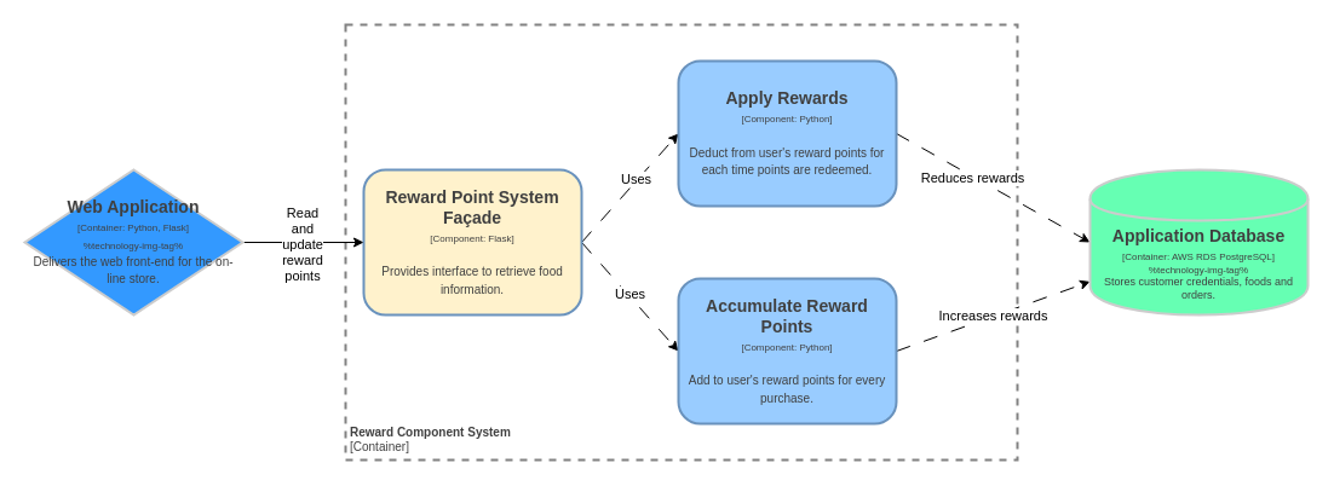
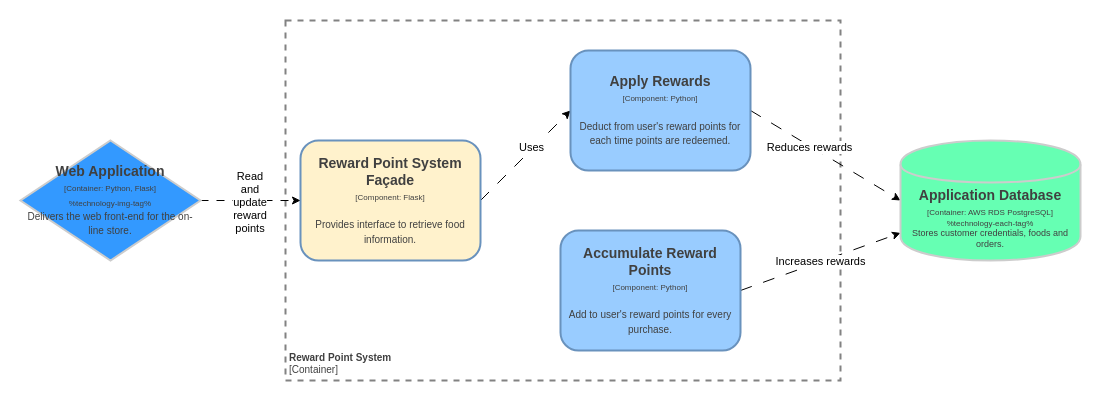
- <mxCell id="10" value="&lt;div&gt;&lt;span style=&quot;font-size: 14px&quot;&gt;&lt;b&gt;Apply Rewards&lt;/b&gt;&lt;/span&gt;&lt;/div&gt;&lt;div&gt;&lt;span style=&quot;font-size: 8px&quot;&gt;[Component: Python]&lt;/span&gt;&lt;/div&gt;&lt;div&gt;&lt;span style=&quot;font-size: 8px&quot;&gt;&lt;br&gt;&lt;/span&gt;&lt;/div&gt;&lt;div&gt;&lt;font size=&quot;1&quot;&gt;Deduct from user's reward points for each time points are redeemed.&lt;/font&gt;&lt;/div&gt;" style="rounded=1;whiteSpace=wrap;html=1;fillColor=#99CCFF;fontColor=#404040;strokeColor=#6992BD;resizable=0;rotatable=0;strokeWidth=2;metaEdit=1;allowArrows=0;" vertex="1" parent="1"><mxGeometry x="560" y="50" width="180" height="120" as="geometry" /></mxCell>
+ <mxCell id="10" value="&lt;div&gt;&lt;span style=&quot;font-size: 14px&quot;&gt;&lt;b&gt;Apply Rewards&lt;/b&gt;&lt;/span&gt;&lt;/div&gt;&lt;div&gt;&lt;span style=&quot;font-size: 8px&quot;&gt;[Component: Python]&lt;/span&gt;&lt;/div&gt;&lt;div&gt;&lt;span style=&quot;font-size: 8px&quot;&gt;&lt;br&gt;&lt;/span&gt;&lt;/div&gt;&lt;div&gt;&lt;font size=&quot;1&quot;&gt;Deduct from user's reward points for each time points are redeemed.&lt;/font&gt;&lt;/div&gt;" style="rounded=1;whiteSpace=wrap;html=1;fillColor=#99CCFF;fontColor=#404040;strokeColor=#6992BD;resizable=0;rotatable=0;strokeWidth=2;metaEdit=1;allowArrows=0;" vertex="1" parent="1"><mxGeometry x="570" y="50" width="180" height="120" as="geometry" /></mxCell>
- <mxCell id="14" style="edgeStyle=orthogonalEdgeStyle;rounded=0;orthogonalLoop=1;jettySize=auto;html=1;exitX=1;exitY=0.5;exitDx=0;exitDy=0;dashed=0;dashPattern=8 8;" edge="1" parent="1" source="16" target="7"><mxGeometry relative="1" as="geometry" /></mxCell>
+ <mxCell id="14" style="edgeStyle=orthogonalEdgeStyle;rounded=0;orthogonalLoop=1;jettySize=auto;html=1;exitX=1;exitY=0.5;exitDx=0;exitDy=0;dashed=1;dashPattern=8 8;" edge="1" parent="1" source="16" target="7"><mxGeometry relative="1" as="geometry" /></mxCell>
- <mxCell id="17" value="&lt;div&gt;&lt;b style=&quot;font-size: 14px&quot;&gt;Application Database&lt;/b&gt;&lt;br&gt;&lt;/div&gt;&lt;div style=&quot;font-size: 12px&quot;&gt;&lt;font style=&quot;font-size: 8px&quot;&gt;[Container: AWS RDS PostgreSQL]&lt;/font&gt;&lt;/div&gt;&lt;div style=&quot;font-size: 8px&quot;&gt;&lt;font style=&quot;line-height: 9.6px&quot;&gt;%technology-img-tag%&lt;br&gt;&lt;/font&gt;&lt;/div&gt;&lt;div&gt;&lt;font&gt;Stores customer credentials, foods and orders.&lt;/font&gt;&lt;/div&gt;" style="shape=cylinder;whiteSpace=wrap;html=1;boundedLbl=1;backgroundOutline=1;strokeColor=#CCCCCC;strokeWidth=2;fillColor=#66FFB3;fontSize=9;fontColor=#404040;align=center;resizable=0;rotatable=0;verticalAlign=middle;spacing=2;metaEdit=1;allowArrows=0;" vertex="1" parent="1"><mxGeometry x="900" y="140" width="180" height="120" as="geometry" /></mxCell>
+ <mxCell id="17" value="&lt;div&gt;&lt;b style=&quot;font-size: 14px&quot;&gt;Application Database&lt;/b&gt;&lt;br&gt;&lt;/div&gt;&lt;div style=&quot;font-size: 12px&quot;&gt;&lt;font style=&quot;font-size: 8px&quot;&gt;[Container: AWS RDS PostgreSQL]&lt;/font&gt;&lt;/div&gt;&lt;div style=&quot;font-size: 8px&quot;&gt;&lt;font style=&quot;line-height: 9.6px&quot;&gt;%technology-each-tag%&lt;br&gt;&lt;/font&gt;&lt;/div&gt;&lt;div&gt;&lt;font&gt;Stores customer credentials, foods and orders.&lt;/font&gt;&lt;/div&gt;" style="shape=cylinder;whiteSpace=wrap;html=1;boundedLbl=1;backgroundOutline=1;strokeColor=#CCCCCC;strokeWidth=2;fillColor=#66FFB3;fontSize=9;fontColor=#404040;align=center;resizable=0;rotatable=0;verticalAlign=middle;spacing=2;metaEdit=1;allowArrows=0;" vertex="1" parent="1"><mxGeometry x="900" y="140" width="180" height="120" as="geometry" /></mxCell>
- <mxCell id="5" style="rounded=0;orthogonalLoop=1;jettySize=auto;html=1;exitX=1;exitY=0.5;exitDx=0;exitDy=0;entryX=0;entryY=0.5;entryDx=0;entryDy=0;dashed=1;dashPattern=12 12;" edge="1" parent="1" source="7" target="13"><mxGeometry relative="1" as="geometry" /></mxCell>
- <mxCell id="6" value="Uses" style="edgeLabel;html=1;align=center;verticalAlign=middle;resizable=0;points=[];" vertex="1" connectable="0" parent="5"><mxGeometry x="-0.043" y="2" relative="1" as="geometry"><mxPoint x="-1" as="offset" /></mxGeometry></mxCell>
- <mxCell id="2" value="&lt;font style=&quot;font-size: 10px&quot;&gt;&lt;b&gt;Reward Component System&lt;/b&gt;&lt;br style=&quot;font-size: 10px&quot;&gt;[Container]&lt;/font&gt;" style="rounded=0;whiteSpace=wrap;html=1;strokeColor=#828282;fillColor=none;fontColor=#404040;align=left;labelPosition=center;verticalLabelPosition=middle;verticalAlign=bottom;dashed=1;strokeWidth=2;perimeterSpacing=0;spacing=4;spacingTop=0;fontSize=10;container=0;rotatable=0;metaEdit=1;allowArrows=0;" vertex="1" parent="1"><mxGeometry x="285" y="20" width="555" height="360" as="geometry"><mxRectangle x="560" y="40" width="110" height="30" as="alternateBounds" /></mxGeometry></mxCell>
+ <mxCell id="2" value="&lt;font style=&quot;font-size: 10px&quot;&gt;&lt;b&gt;Reward Point System&lt;/b&gt;&lt;br style=&quot;font-size: 10px&quot;&gt;[Container]&lt;/font&gt;" style="rounded=0;whiteSpace=wrap;html=1;strokeColor=#828282;fillColor=none;fontColor=#404040;align=left;labelPosition=center;verticalLabelPosition=middle;verticalAlign=bottom;dashed=1;strokeWidth=2;perimeterSpacing=0;spacing=4;spacingTop=0;fontSize=10;container=0;rotatable=0;metaEdit=1;allowArrows=0;" vertex="1" parent="1"><mxGeometry x="285" y="20" width="555" height="360" as="geometry"><mxRectangle x="560" y="40" width="110" height="30" as="alternateBounds" /></mxGeometry></mxCell>
